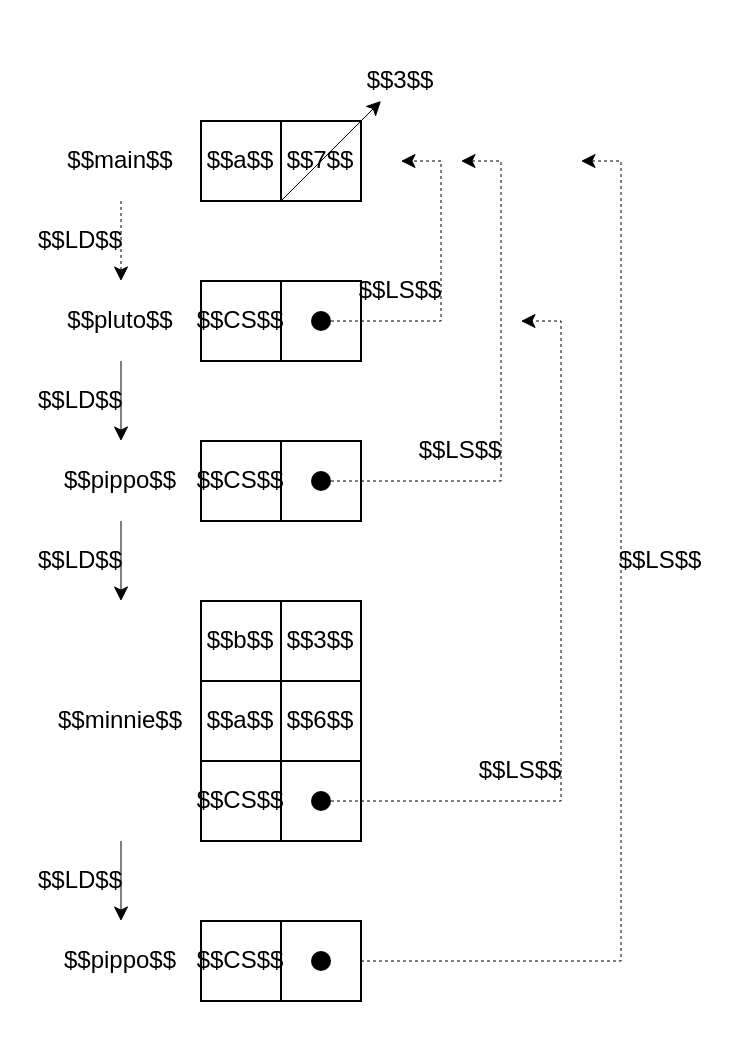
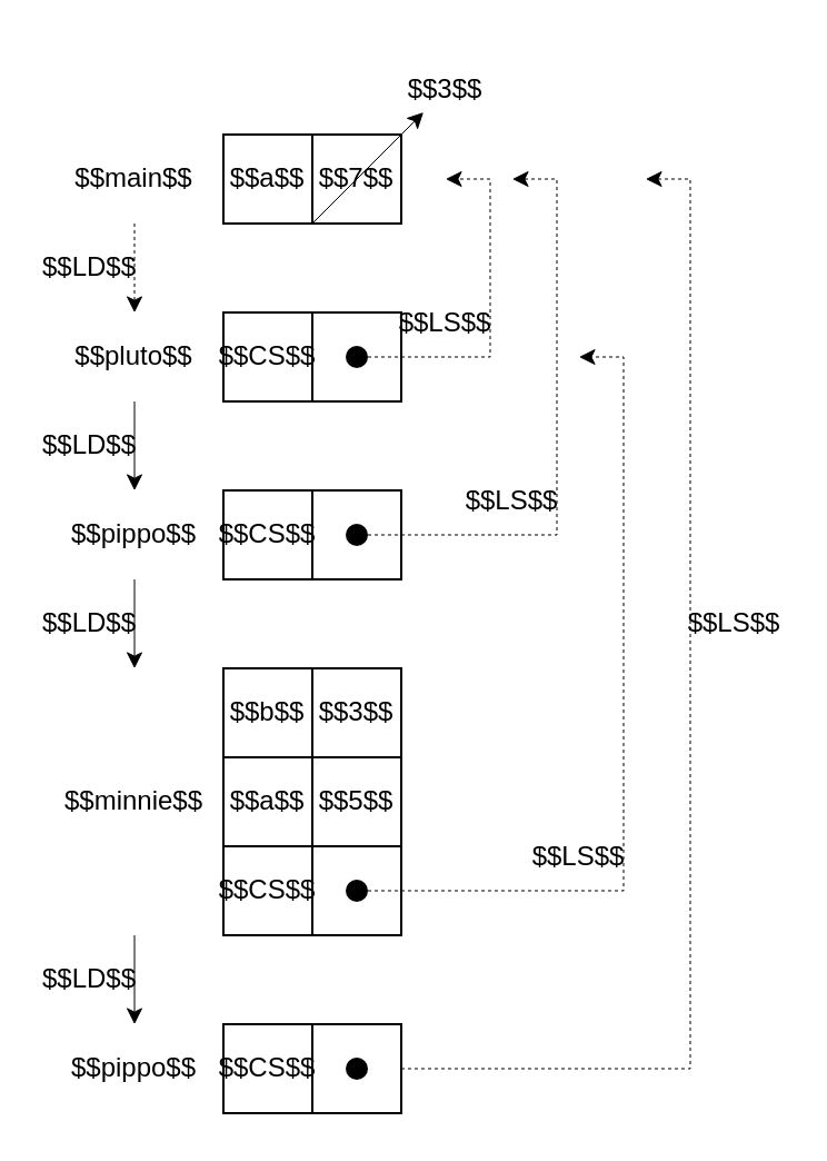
- <mxCell id="32" value="$$6$$" style="text;html=1;strokeColor=none;fillColor=none;align=center;verticalAlign=middle;whiteSpace=wrap;rounded=0;" parent="1" vertex="1"><mxGeometry x="140" y="340" width="40" height="40" as="geometry" /></mxCell>
+ <mxCell id="32" value="$$5$$" style="text;html=1;strokeColor=none;fillColor=none;align=center;verticalAlign=middle;whiteSpace=wrap;rounded=0;" parent="1" vertex="1"><mxGeometry x="140" y="340" width="40" height="40" as="geometry" /></mxCell>
